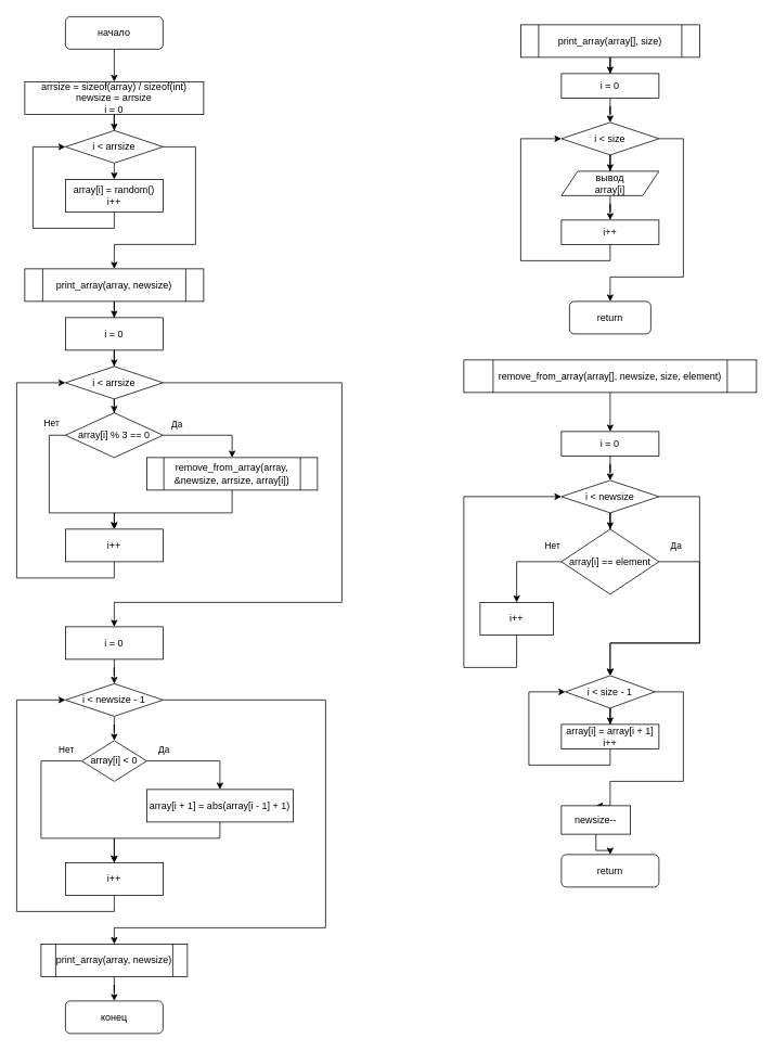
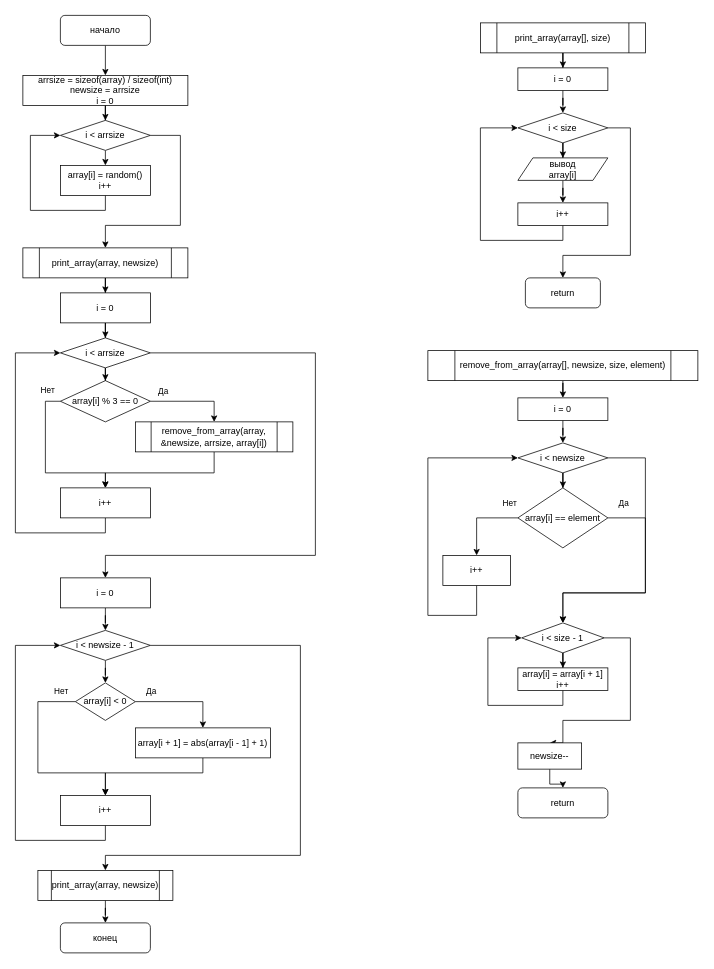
- <mxCell id="57" value="remove_from_array(array[], newsize, size, element)" style="shape=process;whiteSpace=wrap;html=1;backgroundOutline=1;rounded=0;" vertex="1" parent="1"><mxGeometry x="570" y="442" width="360" height="40" as="geometry" /></mxCell>
+ <mxCell id="57" value="remove_from_array(array[], newsize, size, element)" style="shape=process;whiteSpace=wrap;html=1;backgroundOutline=1;rounded=0;" vertex="1" parent="1"><mxGeometry x="570" y="467" width="360" height="40" as="geometry" /></mxCell>
